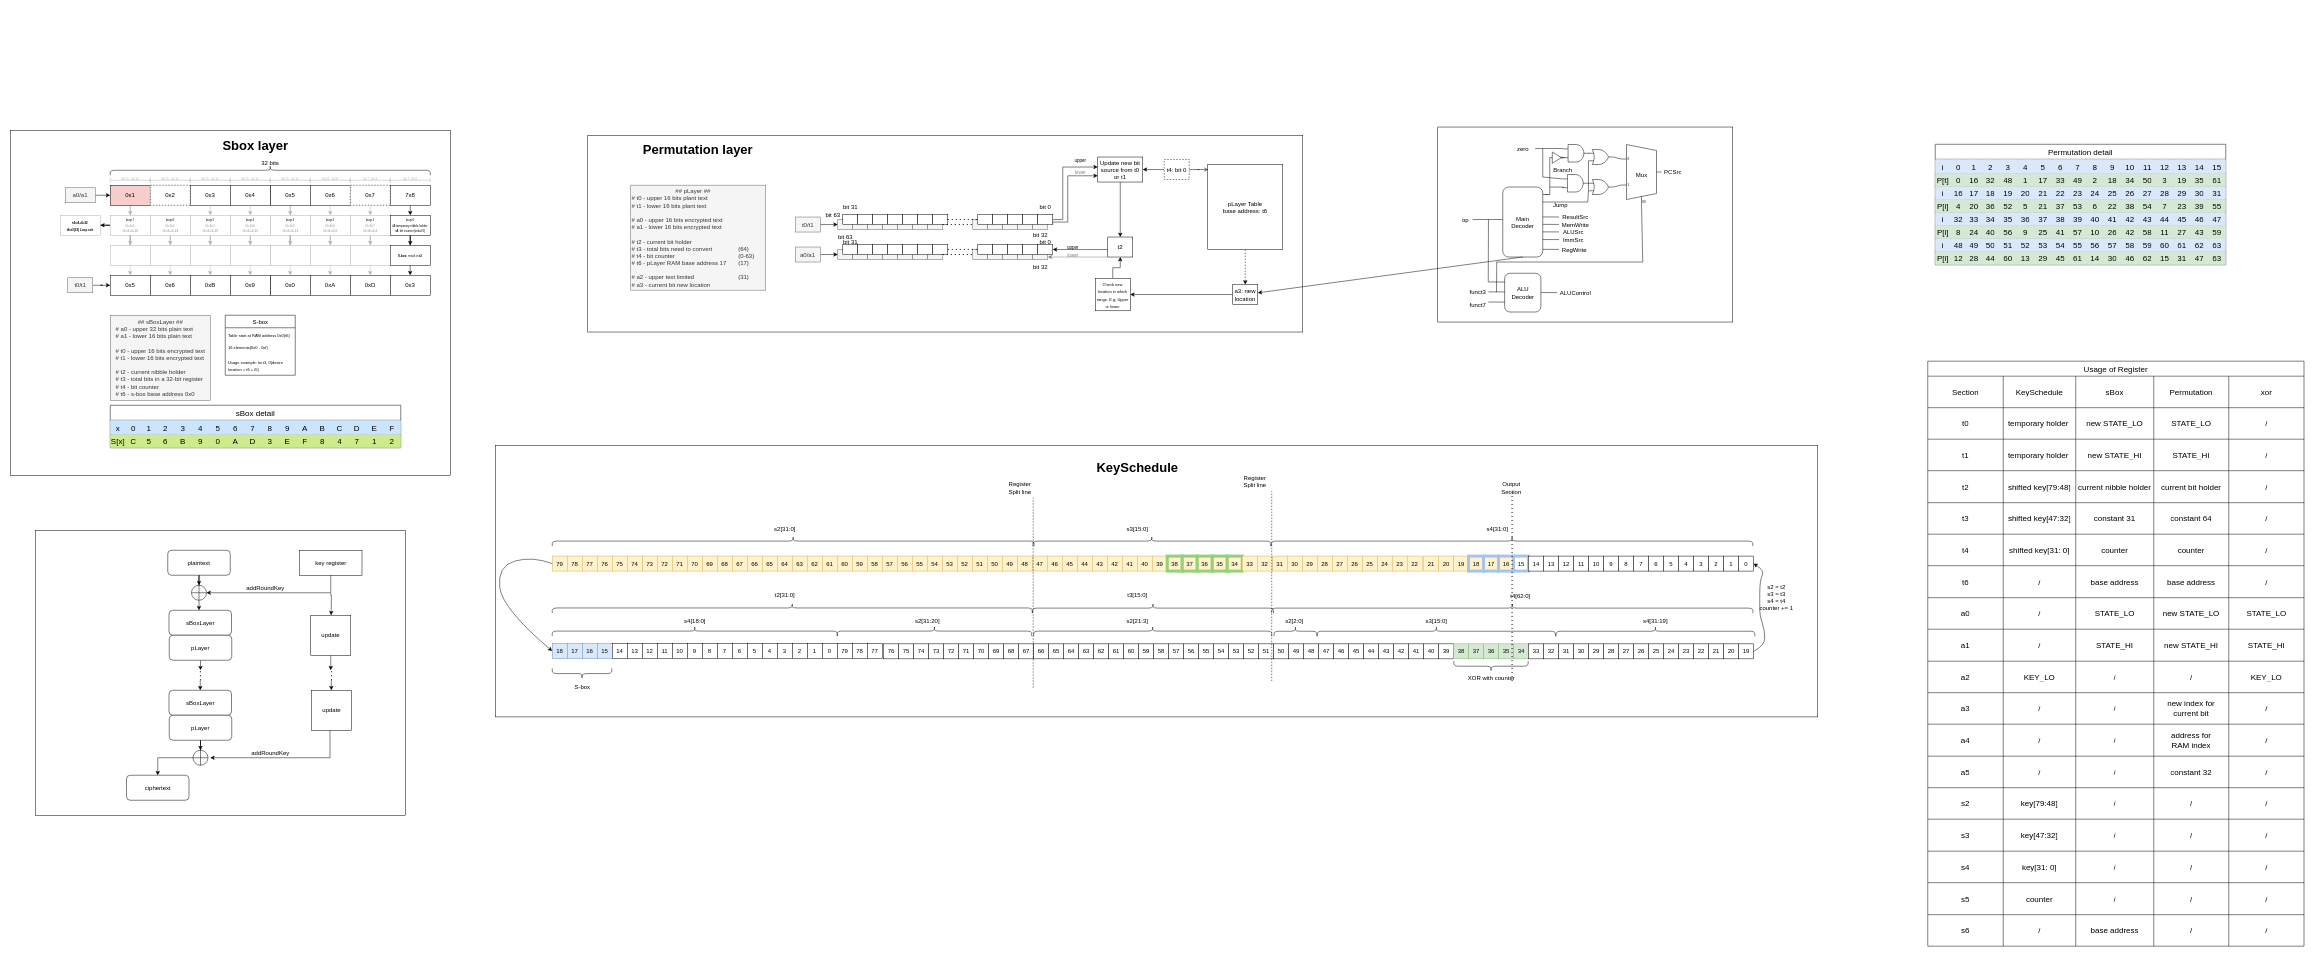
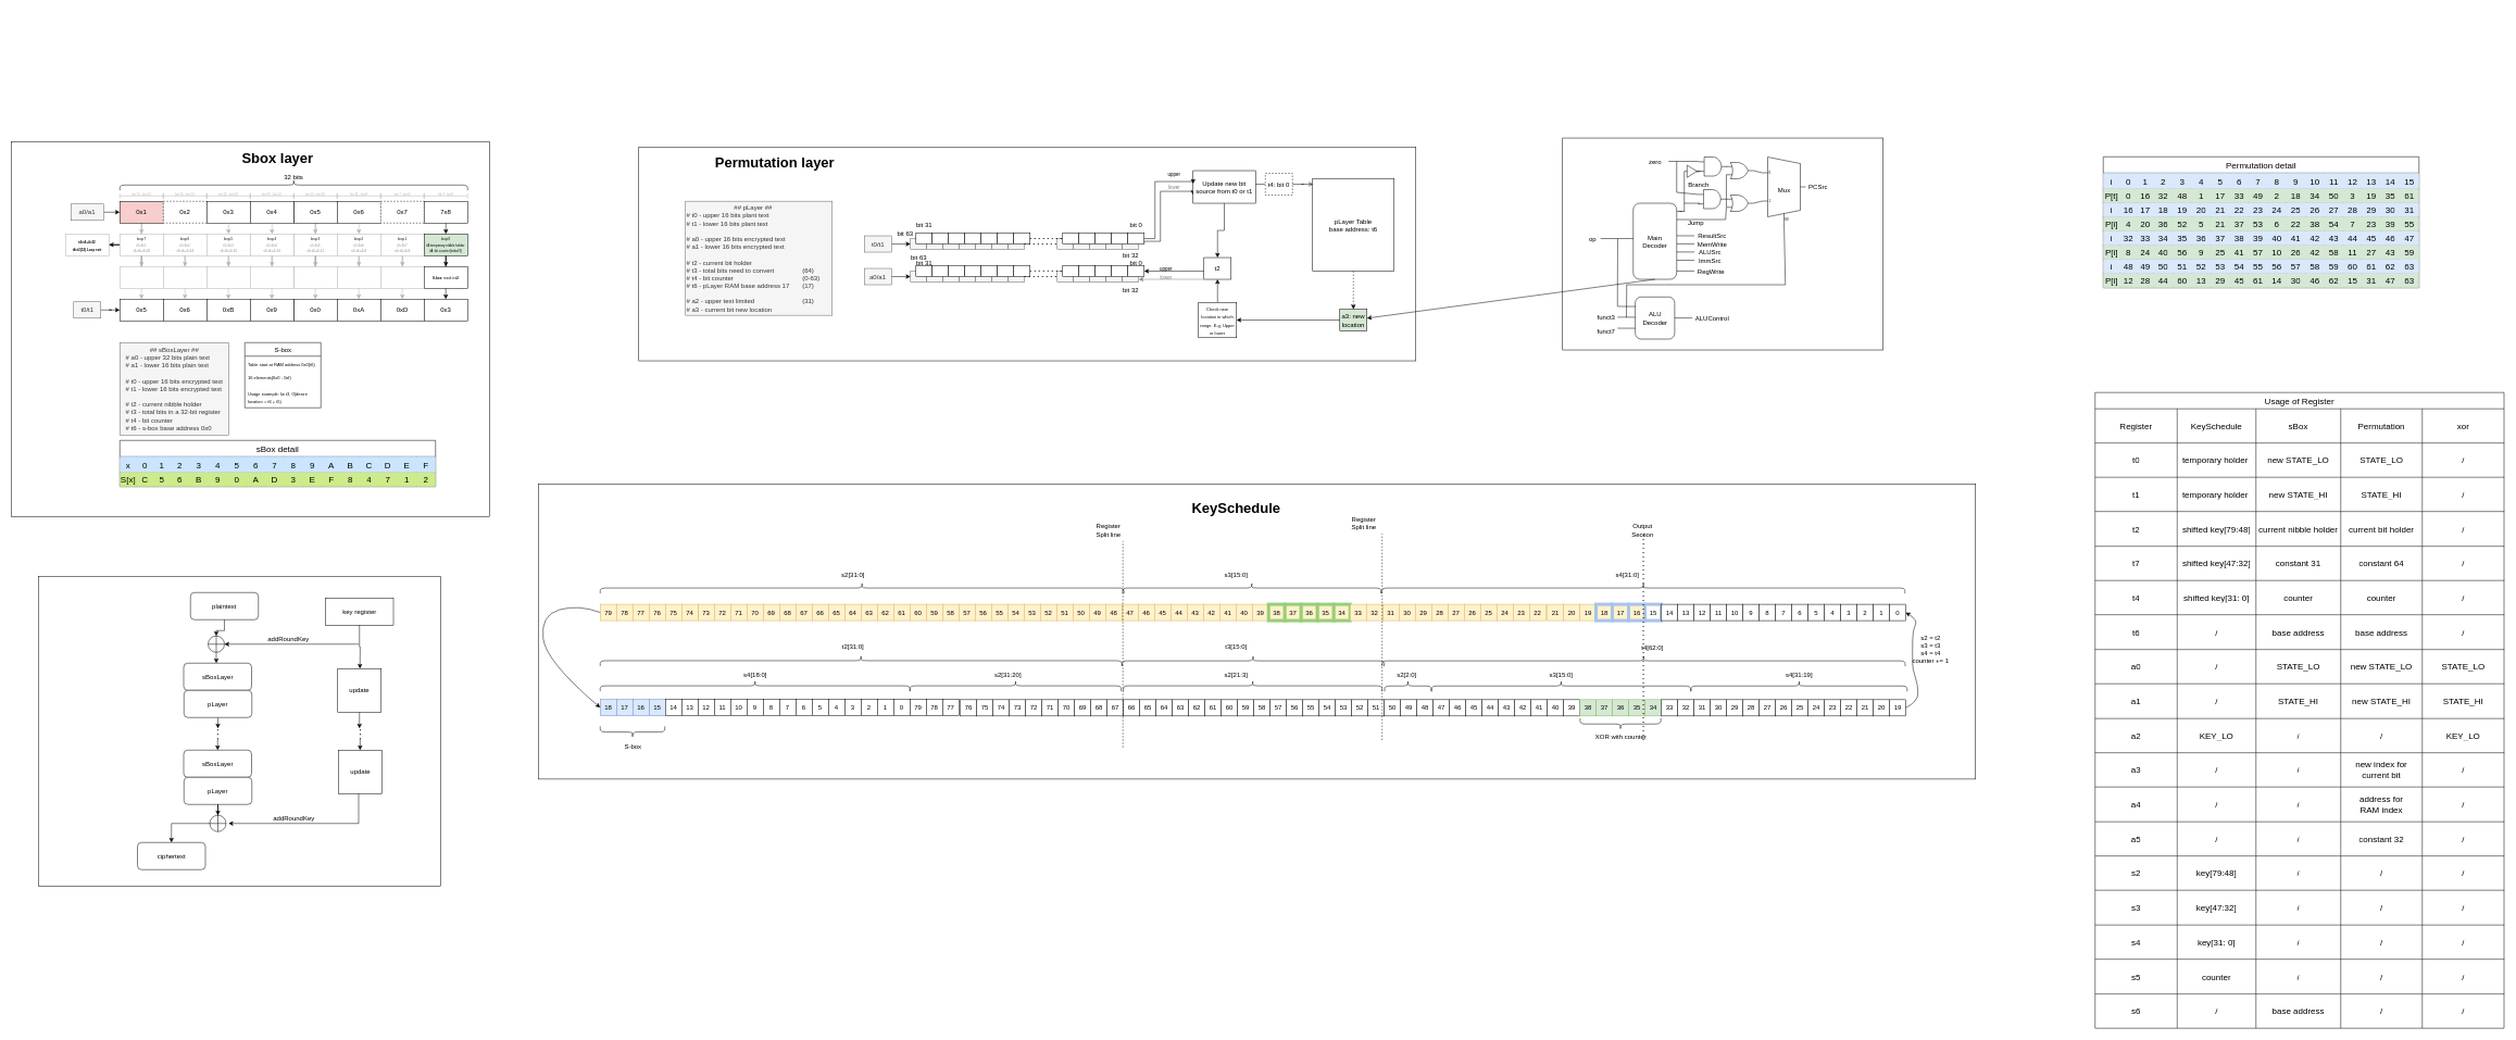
- <mxCell id="367" value="&lt;b&gt;&lt;font style=&quot;font-size: 26px;&quot;&gt;Permutation layer&lt;/font&gt;&lt;/b&gt;" style="text;html=1;align=center;verticalAlign=middle;resizable=0;points=[];autosize=1;strokeColor=none;fillColor=none;" parent="1" vertex="1"><mxGeometry x="1275" y="278.56" width="240" height="40" as="geometry" /></mxCell>
+ <mxCell id="367" value="&lt;b&gt;&lt;font style=&quot;font-size: 26px;&quot;&gt;Permutation layer&lt;/font&gt;&lt;/b&gt;" style="text;html=1;align=center;verticalAlign=middle;resizable=0;points=[];autosize=1;strokeColor=none;fillColor=none;" parent="1" vertex="1"><mxGeometry x="1305" y="278.56" width="240" height="40" as="geometry" /></mxCell>
- <mxCell id="217" value="Update new bit source from t0 or t1" style="whiteSpace=wrap;html=1;" parent="1" vertex="1"><mxGeometry x="2195" y="313.56" width="90" height="50" as="geometry" /></mxCell>
+ <mxCell id="217" value="Update new bit source from t0 or t1" style="whiteSpace=wrap;html=1;" parent="1" vertex="1"><mxGeometry x="2195" y="313.56" width="115" height="60" as="geometry" /></mxCell>
- <mxCell id="51" style="edgeStyle=orthogonalEdgeStyle;rounded=0;orthogonalLoop=1;jettySize=auto;html=1;exitX=0.5;exitY=1;exitDx=0;exitDy=0;entryX=0.5;entryY=0;entryDx=0;entryDy=0;strokeColor=#B3B3B3;" parent="1" source="35" target="57" edge="1"><mxGeometry relative="1" as="geometry"><Array as="points" /></mxGeometry></mxCell>
- <mxCell id="50" value="&lt;font style=&quot;font-size: 6px;&quot;&gt;&lt;b&gt;t2&lt;/b&gt;:temperary nibble holder&lt;/font&gt;" style="rounded=0;whiteSpace=wrap;html=1;" parent="1" vertex="1"><mxGeometry x="780" y="430" width="80" height="40" as="geometry" /></mxCell>
+ <mxCell id="50" value="&lt;font style=&quot;font-size: 6px;&quot;&gt;&lt;b&gt;t2&lt;/b&gt;:temperary nibble holder&lt;/font&gt;" style="rounded=0;whiteSpace=wrap;html=1;fillColor=#d5e8d4;" parent="1" vertex="1"><mxGeometry x="780" y="430" width="80" height="40" as="geometry" /></mxCell>
- <mxCell id="171" value="&lt;font style=&quot;font-size: 8px;&quot;&gt;Check new location in which range. E.g, Upper or lower&lt;/font&gt;" style="whiteSpace=wrap;html=1;" parent="1" vertex="1"><mxGeometry x="2190" y="556.06" width="70" height="65" as="geometry" /></mxCell>
+ <mxCell id="171" value="&lt;font style=&quot;font-size: 8px;&quot;&gt;Check new location in which range. E.g, Upper or lower&lt;/font&gt;" style="whiteSpace=wrap;html=1;" parent="1" vertex="1"><mxGeometry x="2205" y="556.06" width="70" height="65" as="geometry" /></mxCell>
- <mxCell id="169" value="a3: new location" style="whiteSpace=wrap;html=1;" parent="1" vertex="1"><mxGeometry x="2465" y="568.56" width="50" height="40" as="geometry" /></mxCell>
+ <mxCell id="169" value="a3: new location" style="whiteSpace=wrap;html=1;fillColor=#d5e8d4;" parent="1" vertex="1"><mxGeometry x="2465" y="568.56" width="50" height="40" as="geometry" /></mxCell>
- <mxCell id="572" value="Section" style="shape=partialRectangle;html=1;whiteSpace=wrap;connectable=0;strokeColor=inherit;overflow=hidden;fillColor=none;top=0;left=0;bottom=0;right=0;pointerEvents=1;fontSize=16;" parent="571" vertex="1"><mxGeometry width="151" height="63" as="geometry"><mxRectangle width="151" height="63" as="alternateBounds" /></mxGeometry></mxCell>
+ <mxCell id="572" value="Register" style="shape=partialRectangle;html=1;whiteSpace=wrap;connectable=0;strokeColor=inherit;overflow=hidden;fillColor=none;top=0;left=0;bottom=0;right=0;pointerEvents=1;fontSize=16;" parent="571" vertex="1"><mxGeometry width="151" height="63" as="geometry"><mxRectangle width="151" height="63" as="alternateBounds" /></mxGeometry></mxCell>
- <mxCell id="596" value="t3" style="shape=partialRectangle;html=1;whiteSpace=wrap;connectable=0;strokeColor=inherit;overflow=hidden;fillColor=none;top=0;left=0;bottom=0;right=0;pointerEvents=1;fontSize=16;" parent="595" vertex="1"><mxGeometry width="151" height="63" as="geometry"><mxRectangle width="151" height="63" as="alternateBounds" /></mxGeometry></mxCell>
+ <mxCell id="596" value="t7" style="shape=partialRectangle;html=1;whiteSpace=wrap;connectable=0;strokeColor=inherit;overflow=hidden;fillColor=none;top=0;left=0;bottom=0;right=0;pointerEvents=1;fontSize=16;" parent="595" vertex="1"><mxGeometry width="151" height="63" as="geometry"><mxRectangle width="151" height="63" as="alternateBounds" /></mxGeometry></mxCell>
- <mxCell id="730" value="plaintext" style="rounded=1;whiteSpace=wrap;html=1;" parent="1" vertex="1"><mxGeometry x="335" y="1100" width="125" height="50" as="geometry" /></mxCell>
+ <mxCell id="730" value="plaintext" style="rounded=1;whiteSpace=wrap;html=1;" parent="1" vertex="1"><mxGeometry x="350" y="1090" width="125" height="50" as="geometry" /></mxCell>
